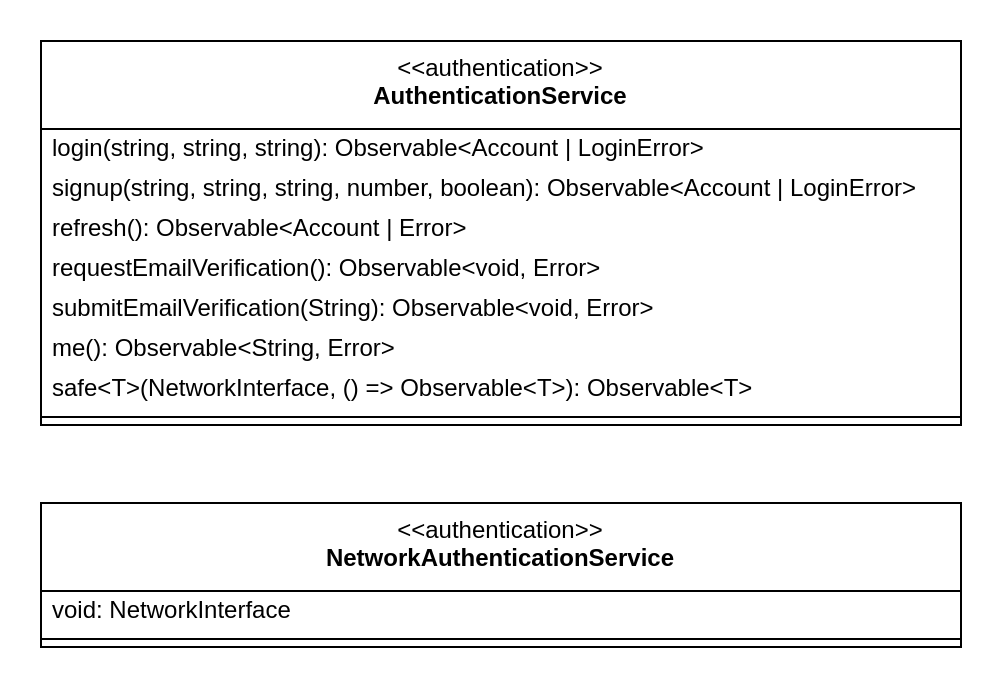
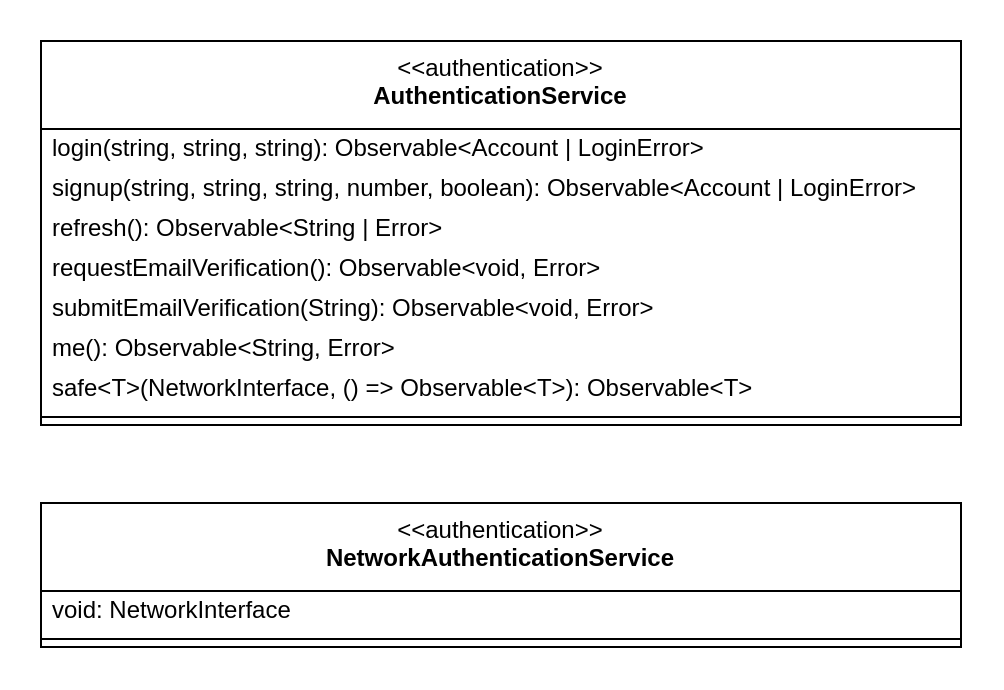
- <mxCell id="5" value="refresh(): Observable&amp;lt;Account | Error&amp;gt;" style="text;html=1;strokeColor=none;fillColor=none;align=left;verticalAlign=middle;spacingLeft=4;spacingRight=4;overflow=hidden;rotatable=0;points=[[0,0.5],[1,0.5]];portConstraint=eastwest;whiteSpace=wrap;" parent="2" vertex="1"><mxGeometry y="84" width="460" height="20" as="geometry" /></mxCell>
+ <mxCell id="5" value="refresh(): Observable&amp;lt;String | Error&amp;gt;" style="text;html=1;strokeColor=none;fillColor=none;align=left;verticalAlign=middle;spacingLeft=4;spacingRight=4;overflow=hidden;rotatable=0;points=[[0,0.5],[1,0.5]];portConstraint=eastwest;whiteSpace=wrap;" parent="2" vertex="1"><mxGeometry y="84" width="460" height="20" as="geometry" /></mxCell>
